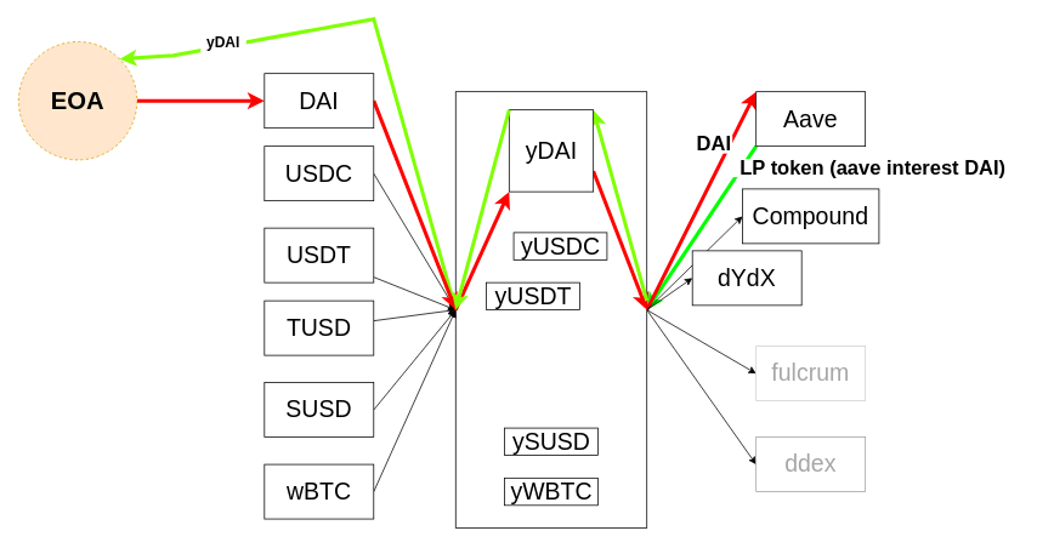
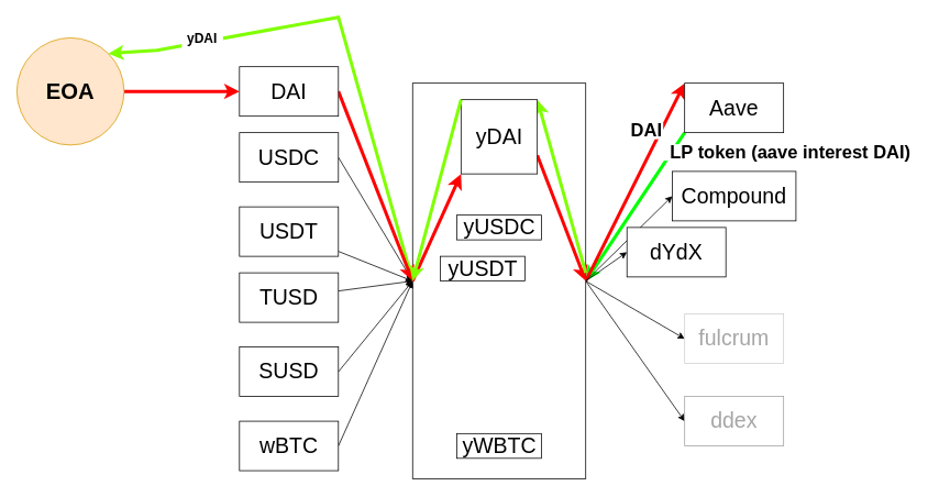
- <mxCell id="39" value="&lt;b&gt;&lt;font style=&quot;font-size: 27px&quot;&gt;EOA&lt;/font&gt;&lt;/b&gt;" style="ellipse;whiteSpace=wrap;html=1;strokeColor=#d79b00;fillColor=#ffe6cc;dashed=1;" vertex="1" parent="1"><mxGeometry x="20" y="45" width="130" height="130" as="geometry" /></mxCell>
+ <mxCell id="39" value="&lt;b&gt;&lt;font style=&quot;font-size: 27px&quot;&gt;EOA&lt;/font&gt;&lt;/b&gt;" style="ellipse;whiteSpace=wrap;html=1;strokeColor=#d79b00;fillColor=#ffe6cc;" vertex="1" parent="1"><mxGeometry x="20" y="45" width="130" height="130" as="geometry" /></mxCell>
- <mxCell id="28" value="&lt;font style=&quot;font-size: 26px&quot;&gt;yUSDC&lt;/font&gt;" style="rounded=0;whiteSpace=wrap;html=1;" vertex="1" parent="1"><mxGeometry x="563.75" y="255" width="102.5" height="30" as="geometry" /></mxCell>
+ <mxCell id="28" value="&lt;font style=&quot;font-size: 26px&quot;&gt;yUSDC&lt;/font&gt;" style="rounded=0;whiteSpace=wrap;html=1;" vertex="1" parent="1"><mxGeometry x="553.75" y="260" width="102.5" height="30" as="geometry" /></mxCell>
- <mxCell id="32" value="&lt;font style=&quot;font-size: 26px&quot;&gt;ySUSD&lt;/font&gt;" style="rounded=0;whiteSpace=wrap;html=1;" vertex="1" parent="1"><mxGeometry x="553.75" y="470" width="102.5" height="30" as="geometry" /></mxCell>
